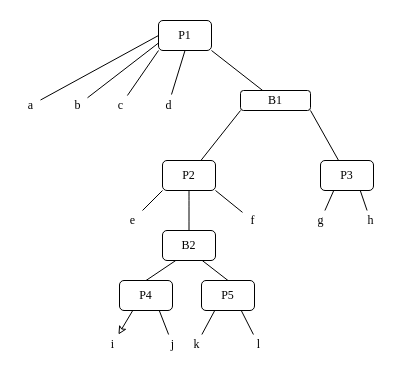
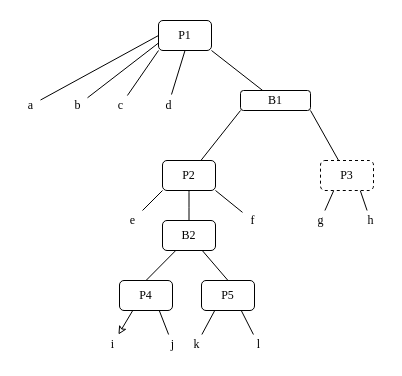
- <mxCell id="21" value="&lt;font data-font-src=&quot;https://github.com/spratt/Computer-Modern/blob/gh-pages/cmunbx-webfont.woff&quot; face=&quot;Computer Modern&quot;&gt;P3&lt;/font&gt;" style="rounded=1;whiteSpace=wrap;html=1;" vertex="1" parent="1"><mxGeometry x="320" y="160" width="53" height="30" as="geometry" /></mxCell>
+ <mxCell id="21" value="&lt;font data-font-src=&quot;https://github.com/spratt/Computer-Modern/blob/gh-pages/cmunbx-webfont.woff&quot; face=&quot;Computer Modern&quot;&gt;P3&lt;/font&gt;" style="rounded=1;whiteSpace=wrap;html=1;dashed=1;" vertex="1" parent="1"><mxGeometry x="320" y="160" width="53" height="30" as="geometry" /></mxCell>
- <mxCell id="26" value="&lt;font data-font-src=&quot;https://github.com/spratt/Computer-Modern/blob/gh-pages/cmunbx-webfont.woff&quot; face=&quot;Computer Modern&quot;&gt;B2&lt;/font&gt;" style="rounded=1;whiteSpace=wrap;html=1;" vertex="1" parent="1"><mxGeometry x="162" y="230" width="53" height="30" as="geometry" /></mxCell>
+ <mxCell id="26" value="&lt;font data-font-src=&quot;https://github.com/spratt/Computer-Modern/blob/gh-pages/cmunbx-webfont.woff&quot; face=&quot;Computer Modern&quot;&gt;B2&lt;/font&gt;" style="rounded=1;whiteSpace=wrap;html=1;" vertex="1" parent="1"><mxGeometry x="162" y="220" width="53" height="30" as="geometry" /></mxCell>
